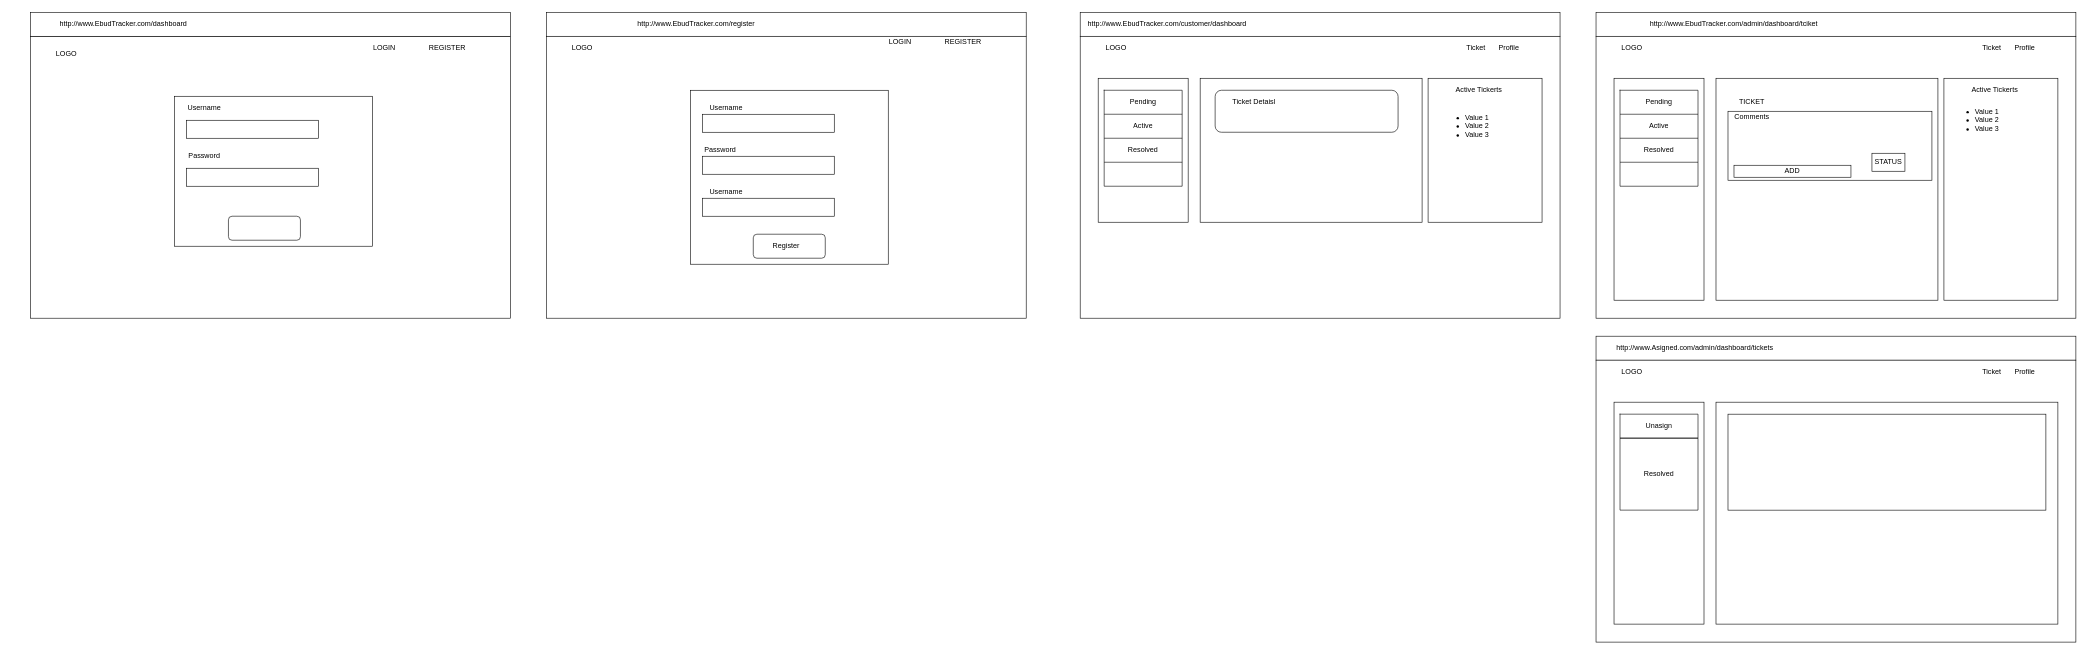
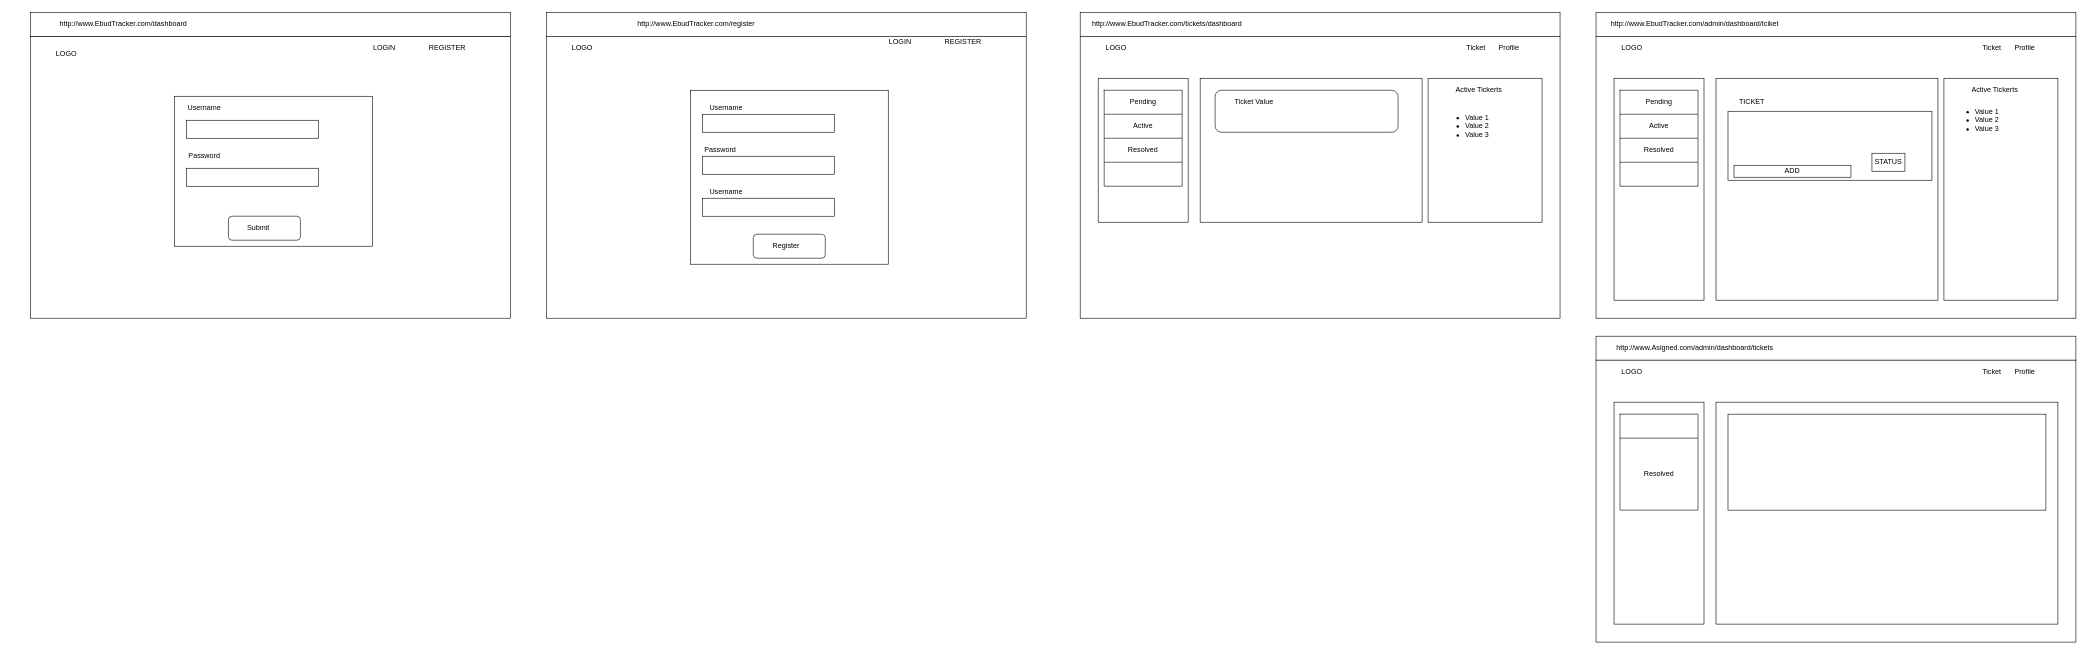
- <mxCell id="36" value="http://www.EbudTracker.com/customer/dashboard" style="text;html=1;strokeColor=none;fillColor=none;align=center;verticalAlign=middle;whiteSpace=wrap;rounded=0;" vertex="1" parent="1"><mxGeometry x="1810" y="30" width="270" height="20" as="geometry" /></mxCell>
+ <mxCell id="36" value="http://www.EbudTracker.com/tickets/dashboard" style="text;html=1;strokeColor=none;fillColor=none;align=center;verticalAlign=middle;whiteSpace=wrap;rounded=0;" vertex="1" parent="1"><mxGeometry x="1810" y="30" width="270" height="20" as="geometry" /></mxCell>
- <mxCell id="58" value="http://www.EbudTracker.com/admin/dashboard/tciket" style="text;html=1;strokeColor=none;fillColor=none;align=center;verticalAlign=middle;whiteSpace=wrap;rounded=0;" vertex="1" parent="1"><mxGeometry x="2735" y="30" width="310" height="20" as="geometry" /></mxCell>
+ <mxCell id="58" value="http://www.EbudTracker.com/admin/dashboard/tciket" style="text;html=1;strokeColor=none;fillColor=none;align=center;verticalAlign=middle;whiteSpace=wrap;rounded=0;" vertex="1" parent="1"><mxGeometry x="2670" y="30" width="310" height="20" as="geometry" /></mxCell>
- <mxCell id="42" value="Ticket Detaisl" style="text;html=1;strokeColor=none;fillColor=none;align=center;verticalAlign=middle;whiteSpace=wrap;rounded=0;shadow=0;" vertex="1" parent="1"><mxGeometry x="2050" y="160" width="80" height="20" as="geometry" /></mxCell>
+ <mxCell id="42" value="Ticket Value" style="text;html=1;strokeColor=none;fillColor=none;align=center;verticalAlign=middle;whiteSpace=wrap;rounded=0;shadow=0;" vertex="1" parent="1"><mxGeometry x="2050" y="160" width="80" height="20" as="geometry" /></mxCell>
- <mxCell id="75" value="Comments" style="text;html=1;strokeColor=none;fillColor=none;align=center;verticalAlign=middle;whiteSpace=wrap;rounded=0;shadow=0;" vertex="1" parent="1"><mxGeometry x="2880" y="185" width="80" height="20" as="geometry" /></mxCell>
+ <mxCell id="13" value="Submit" style="text;html=1;strokeColor=none;fillColor=none;align=center;verticalAlign=middle;whiteSpace=wrap;rounded=0;" vertex="1" parent="1"><mxGeometry x="410" y="370" width="40" height="20" as="geometry" /></mxCell>
- <mxCell id="88" value="Unasign" style="shape=partialRectangle;html=1;whiteSpace=wrap;connectable=0;overflow=hidden;fillColor=none;top=0;left=0;bottom=0;right=0;" vertex="1" parent="87"><mxGeometry width="130" height="40" as="geometry" /></mxCell>
